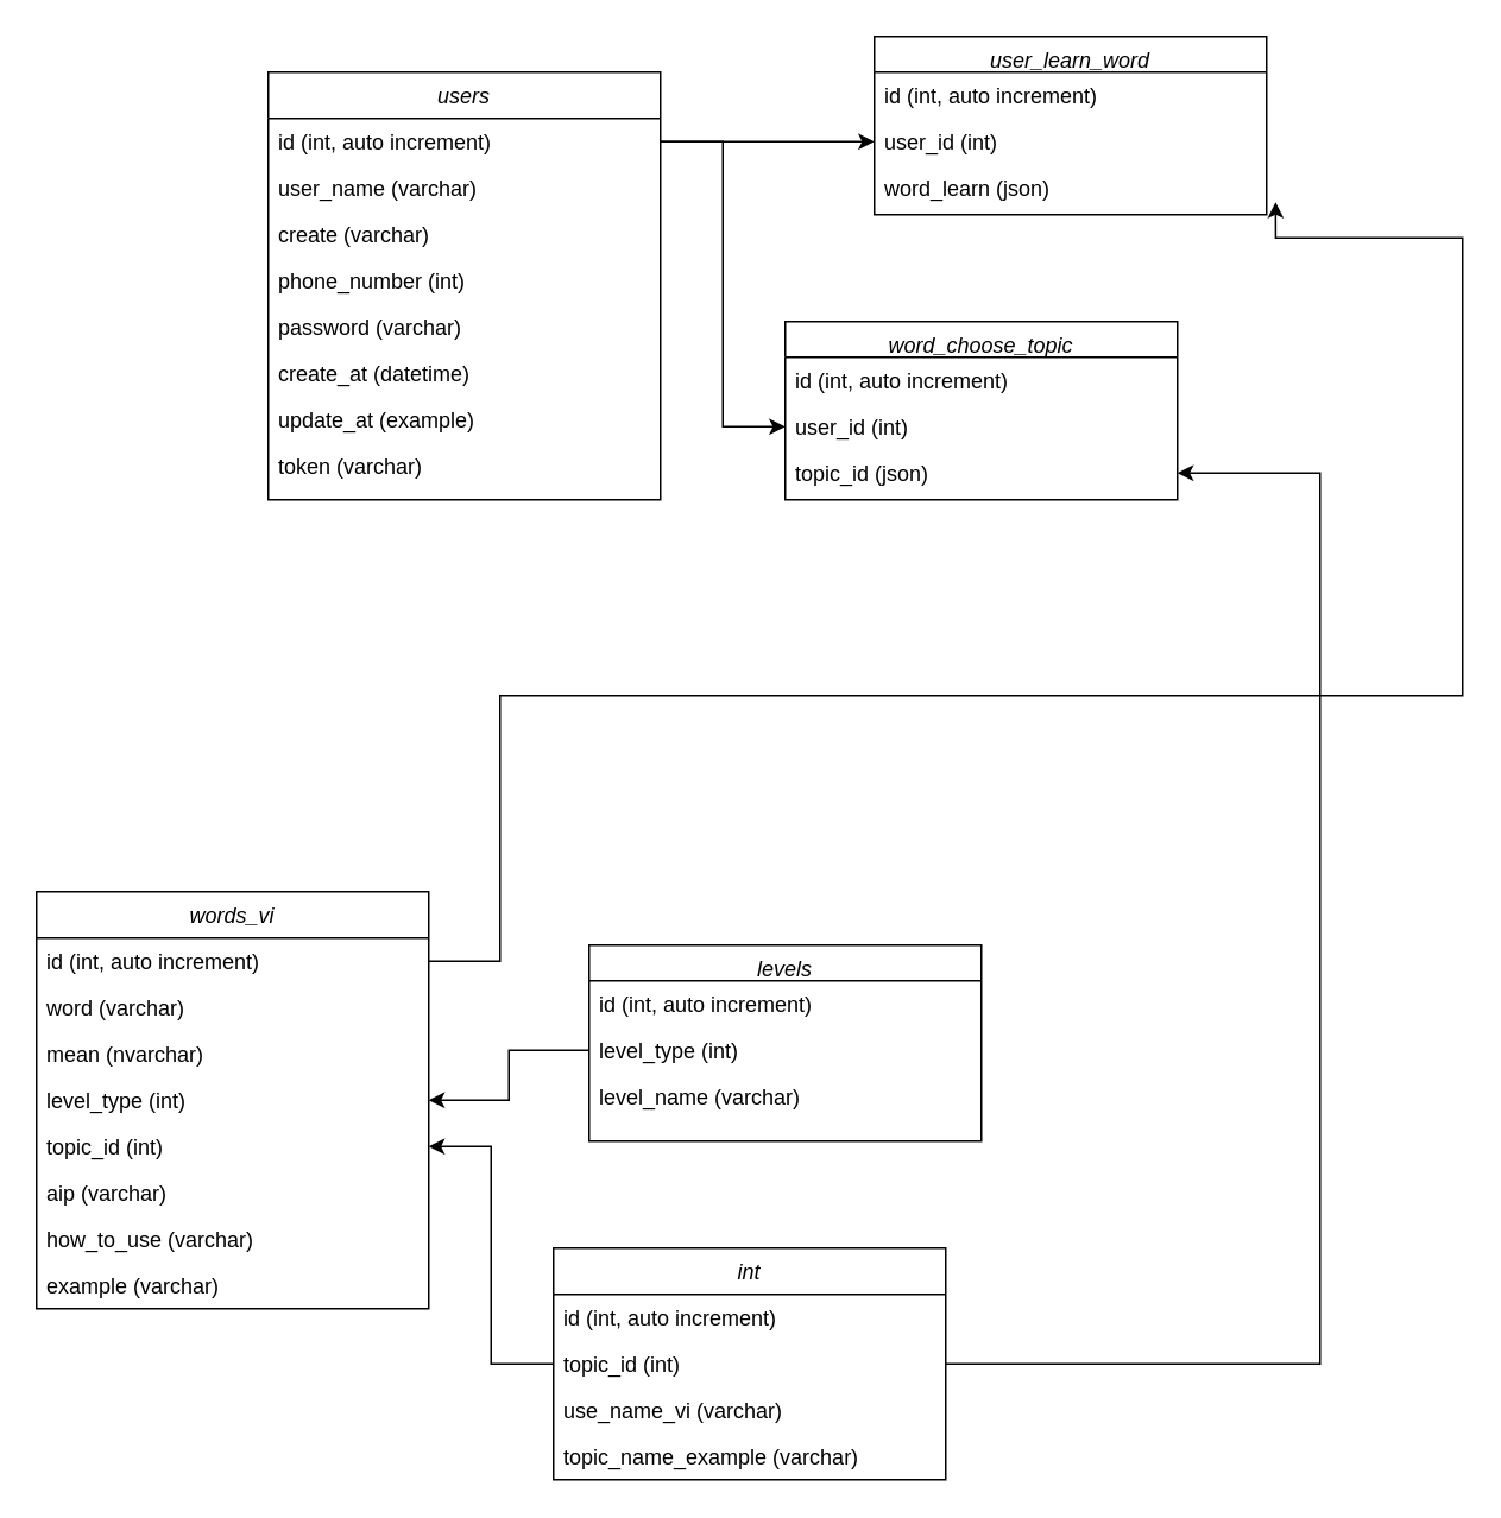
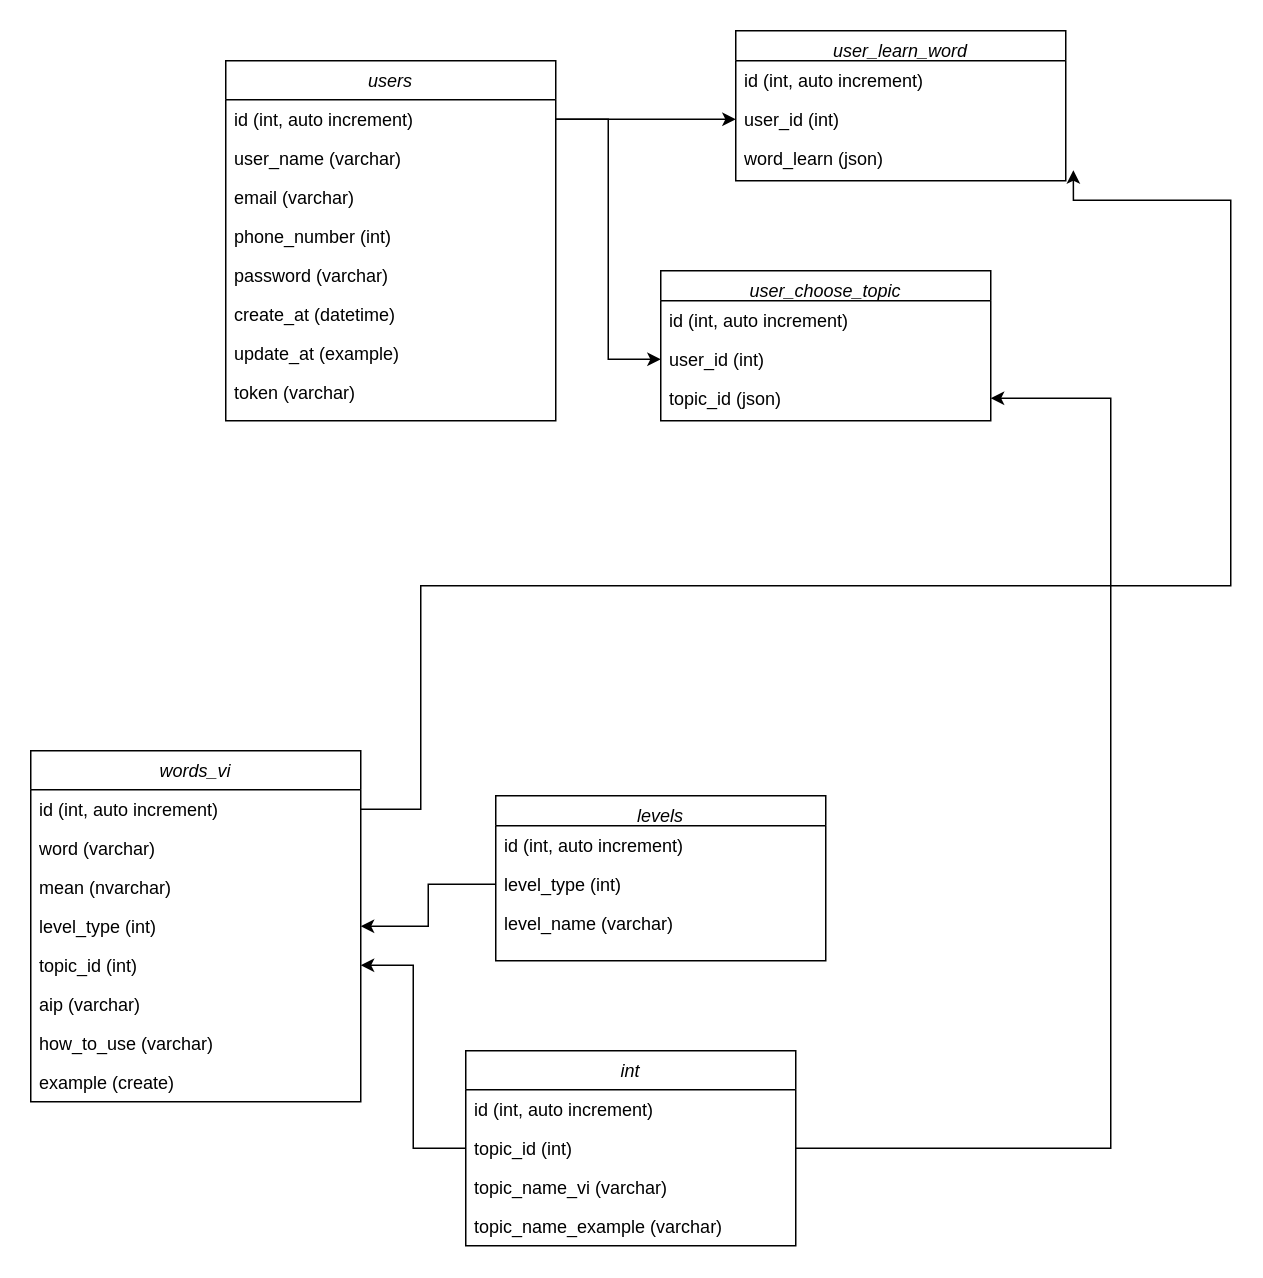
- <mxCell id="5" value="create (varchar)" style="text;align=left;verticalAlign=top;spacingLeft=4;spacingRight=4;overflow=hidden;rotatable=0;points=[[0,0.5],[1,0.5]];portConstraint=eastwest;rounded=0;shadow=0;html=0;" vertex="1" parent="2"><mxGeometry y="78" width="220" height="26" as="geometry" /></mxCell>
+ <mxCell id="5" value="email (varchar)" style="text;align=left;verticalAlign=top;spacingLeft=4;spacingRight=4;overflow=hidden;rotatable=0;points=[[0,0.5],[1,0.5]];portConstraint=eastwest;rounded=0;shadow=0;html=0;" vertex="1" parent="2"><mxGeometry y="78" width="220" height="26" as="geometry" /></mxCell>
- <mxCell id="35" value="word_choose_topic" style="swimlane;fontStyle=2;align=center;verticalAlign=top;childLayout=stackLayout;horizontal=1;startSize=20;horizontalStack=0;resizeParent=1;resizeLast=0;collapsible=1;marginBottom=0;rounded=0;shadow=0;strokeWidth=1;" vertex="1" parent="1"><mxGeometry x="440" y="180" width="220" height="100" as="geometry"><mxRectangle x="360" y="530" width="160" height="26" as="alternateBounds" /></mxGeometry></mxCell>
+ <mxCell id="35" value="user_choose_topic" style="swimlane;fontStyle=2;align=center;verticalAlign=top;childLayout=stackLayout;horizontal=1;startSize=20;horizontalStack=0;resizeParent=1;resizeLast=0;collapsible=1;marginBottom=0;rounded=0;shadow=0;strokeWidth=1;" vertex="1" parent="1"><mxGeometry x="440" y="180" width="220" height="100" as="geometry"><mxRectangle x="360" y="530" width="160" height="26" as="alternateBounds" /></mxGeometry></mxCell>
- <mxCell id="19" value="example (varchar)" style="text;align=left;verticalAlign=top;spacingLeft=4;spacingRight=4;overflow=hidden;rotatable=0;points=[[0,0.5],[1,0.5]];portConstraint=eastwest;rounded=0;shadow=0;html=0;" vertex="1" parent="11"><mxGeometry y="208" width="220" height="26" as="geometry" /></mxCell>
+ <mxCell id="19" value="example (create)" style="text;align=left;verticalAlign=top;spacingLeft=4;spacingRight=4;overflow=hidden;rotatable=0;points=[[0,0.5],[1,0.5]];portConstraint=eastwest;rounded=0;shadow=0;html=0;" vertex="1" parent="11"><mxGeometry y="208" width="220" height="26" as="geometry" /></mxCell>
- <mxCell id="27" value="use_name_vi (varchar)" style="text;align=left;verticalAlign=top;spacingLeft=4;spacingRight=4;overflow=hidden;rotatable=0;points=[[0,0.5],[1,0.5]];portConstraint=eastwest;rounded=0;shadow=0;html=0;" vertex="1" parent="24"><mxGeometry y="78" width="220" height="26" as="geometry" /></mxCell>
+ <mxCell id="27" value="topic_name_vi (varchar)" style="text;align=left;verticalAlign=top;spacingLeft=4;spacingRight=4;overflow=hidden;rotatable=0;points=[[0,0.5],[1,0.5]];portConstraint=eastwest;rounded=0;shadow=0;html=0;" vertex="1" parent="24"><mxGeometry y="78" width="220" height="26" as="geometry" /></mxCell>
